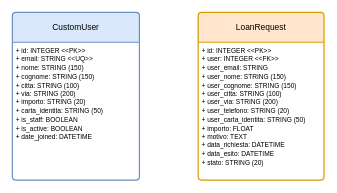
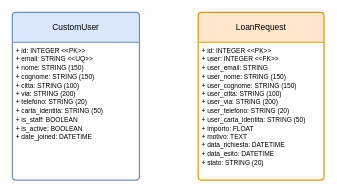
- <mxCell id="3" value="&lt;div&gt;&lt;font style=&quot;font-size: 11px; background-color: light-dark(#ffffff, var(--ge-dark-color, #121212));&quot;&gt;+ id: INTEGER &amp;lt;&amp;lt;PK&amp;gt;&amp;gt;&lt;/font&gt;&lt;/div&gt;&lt;div&gt;&lt;font style=&quot;font-size: 11px; background-color: light-dark(#ffffff, var(--ge-dark-color, #121212));&quot;&gt;+ email: STRING &amp;lt;&amp;lt;UQ&amp;gt;&amp;gt;&lt;/font&gt;&lt;/div&gt;&lt;div&gt;&lt;font style=&quot;font-size: 11px; background-color: light-dark(#ffffff, var(--ge-dark-color, #121212));&quot;&gt;+ nome: STRING (150)&lt;/font&gt;&lt;/div&gt;&lt;div&gt;&lt;font style=&quot;font-size: 11px; background-color: light-dark(#ffffff, var(--ge-dark-color, #121212));&quot;&gt;+ cognome: STRING (150)&lt;/font&gt;&lt;/div&gt;&lt;div&gt;&lt;font style=&quot;font-size: 11px; background-color: light-dark(#ffffff, var(--ge-dark-color, #121212));&quot;&gt;+ citta: STRING (100)&lt;/font&gt;&lt;/div&gt;&lt;div&gt;&lt;font style=&quot;font-size: 11px; background-color: light-dark(#ffffff, var(--ge-dark-color, #121212));&quot;&gt;+ via: STRING (200)&lt;/font&gt;&lt;/div&gt;&lt;div&gt;&lt;font style=&quot;font-size: 11px; background-color: light-dark(#ffffff, var(--ge-dark-color, #121212));&quot;&gt;+ importo: STRING (20)&lt;/font&gt;&lt;/div&gt;&lt;div&gt;&lt;font style=&quot;font-size: 11px; background-color: light-dark(#ffffff, var(--ge-dark-color, #121212));&quot;&gt;+ carta_identita: STRING (50)&lt;/font&gt;&lt;/div&gt;&lt;div&gt;&lt;font style=&quot;font-size: 11px; background-color: light-dark(#ffffff, var(--ge-dark-color, #121212));&quot;&gt;+ is_staff: BOOLEAN&lt;/font&gt;&lt;/div&gt;&lt;div&gt;&lt;font style=&quot;font-size: 11px; background-color: light-dark(#ffffff, var(--ge-dark-color, #121212));&quot;&gt;+ is_active: BOOLEAN&lt;/font&gt;&lt;/div&gt;&lt;div&gt;&lt;font style=&quot;font-size: 11px; background-color: light-dark(#ffffff, var(--ge-dark-color, #121212));&quot;&gt;+ date_joined: DATETIME&lt;/font&gt;&lt;/div&gt;&lt;div&gt;&lt;br&gt;&lt;/div&gt;" style="align=left;strokeColor=none;fillColor=none;spacingLeft=4;spacingRight=4;fontSize=12;verticalAlign=top;resizable=0;rotatable=0;part=1;html=1;whiteSpace=wrap;" vertex="1" parent="2"><mxGeometry y="50" width="212" height="230" as="geometry" /></mxCell>
+ <mxCell id="3" value="&lt;div&gt;&lt;font style=&quot;font-size: 11px; background-color: light-dark(#ffffff, var(--ge-dark-color, #121212));&quot;&gt;+ id: INTEGER &amp;lt;&amp;lt;PK&amp;gt;&amp;gt;&lt;/font&gt;&lt;/div&gt;&lt;div&gt;&lt;font style=&quot;font-size: 11px; background-color: light-dark(#ffffff, var(--ge-dark-color, #121212));&quot;&gt;+ email: STRING &amp;lt;&amp;lt;UQ&amp;gt;&amp;gt;&lt;/font&gt;&lt;/div&gt;&lt;div&gt;&lt;font style=&quot;font-size: 11px; background-color: light-dark(#ffffff, var(--ge-dark-color, #121212));&quot;&gt;+ nome: STRING (150)&lt;/font&gt;&lt;/div&gt;&lt;div&gt;&lt;font style=&quot;font-size: 11px; background-color: light-dark(#ffffff, var(--ge-dark-color, #121212));&quot;&gt;+ cognome: STRING (150)&lt;/font&gt;&lt;/div&gt;&lt;div&gt;&lt;font style=&quot;font-size: 11px; background-color: light-dark(#ffffff, var(--ge-dark-color, #121212));&quot;&gt;+ citta: STRING (100)&lt;/font&gt;&lt;/div&gt;&lt;div&gt;&lt;font style=&quot;font-size: 11px; background-color: light-dark(#ffffff, var(--ge-dark-color, #121212));&quot;&gt;+ via: STRING (200)&lt;/font&gt;&lt;/div&gt;&lt;div&gt;&lt;font style=&quot;font-size: 11px; background-color: light-dark(#ffffff, var(--ge-dark-color, #121212));&quot;&gt;+ telefono: STRING (20)&lt;/font&gt;&lt;/div&gt;&lt;div&gt;&lt;font style=&quot;font-size: 11px; background-color: light-dark(#ffffff, var(--ge-dark-color, #121212));&quot;&gt;+ carta_identita: STRING (50)&lt;/font&gt;&lt;/div&gt;&lt;div&gt;&lt;font style=&quot;font-size: 11px; background-color: light-dark(#ffffff, var(--ge-dark-color, #121212));&quot;&gt;+ is_staff: BOOLEAN&lt;/font&gt;&lt;/div&gt;&lt;div&gt;&lt;font style=&quot;font-size: 11px; background-color: light-dark(#ffffff, var(--ge-dark-color, #121212));&quot;&gt;+ is_active: BOOLEAN&lt;/font&gt;&lt;/div&gt;&lt;div&gt;&lt;font style=&quot;font-size: 11px; background-color: light-dark(#ffffff, var(--ge-dark-color, #121212));&quot;&gt;+ date_joined: DATETIME&lt;/font&gt;&lt;/div&gt;&lt;div&gt;&lt;br&gt;&lt;/div&gt;" style="align=left;strokeColor=none;fillColor=none;spacingLeft=4;spacingRight=4;fontSize=12;verticalAlign=top;resizable=0;rotatable=0;part=1;html=1;whiteSpace=wrap;" vertex="1" parent="2"><mxGeometry y="50" width="212" height="230" as="geometry" /></mxCell>
